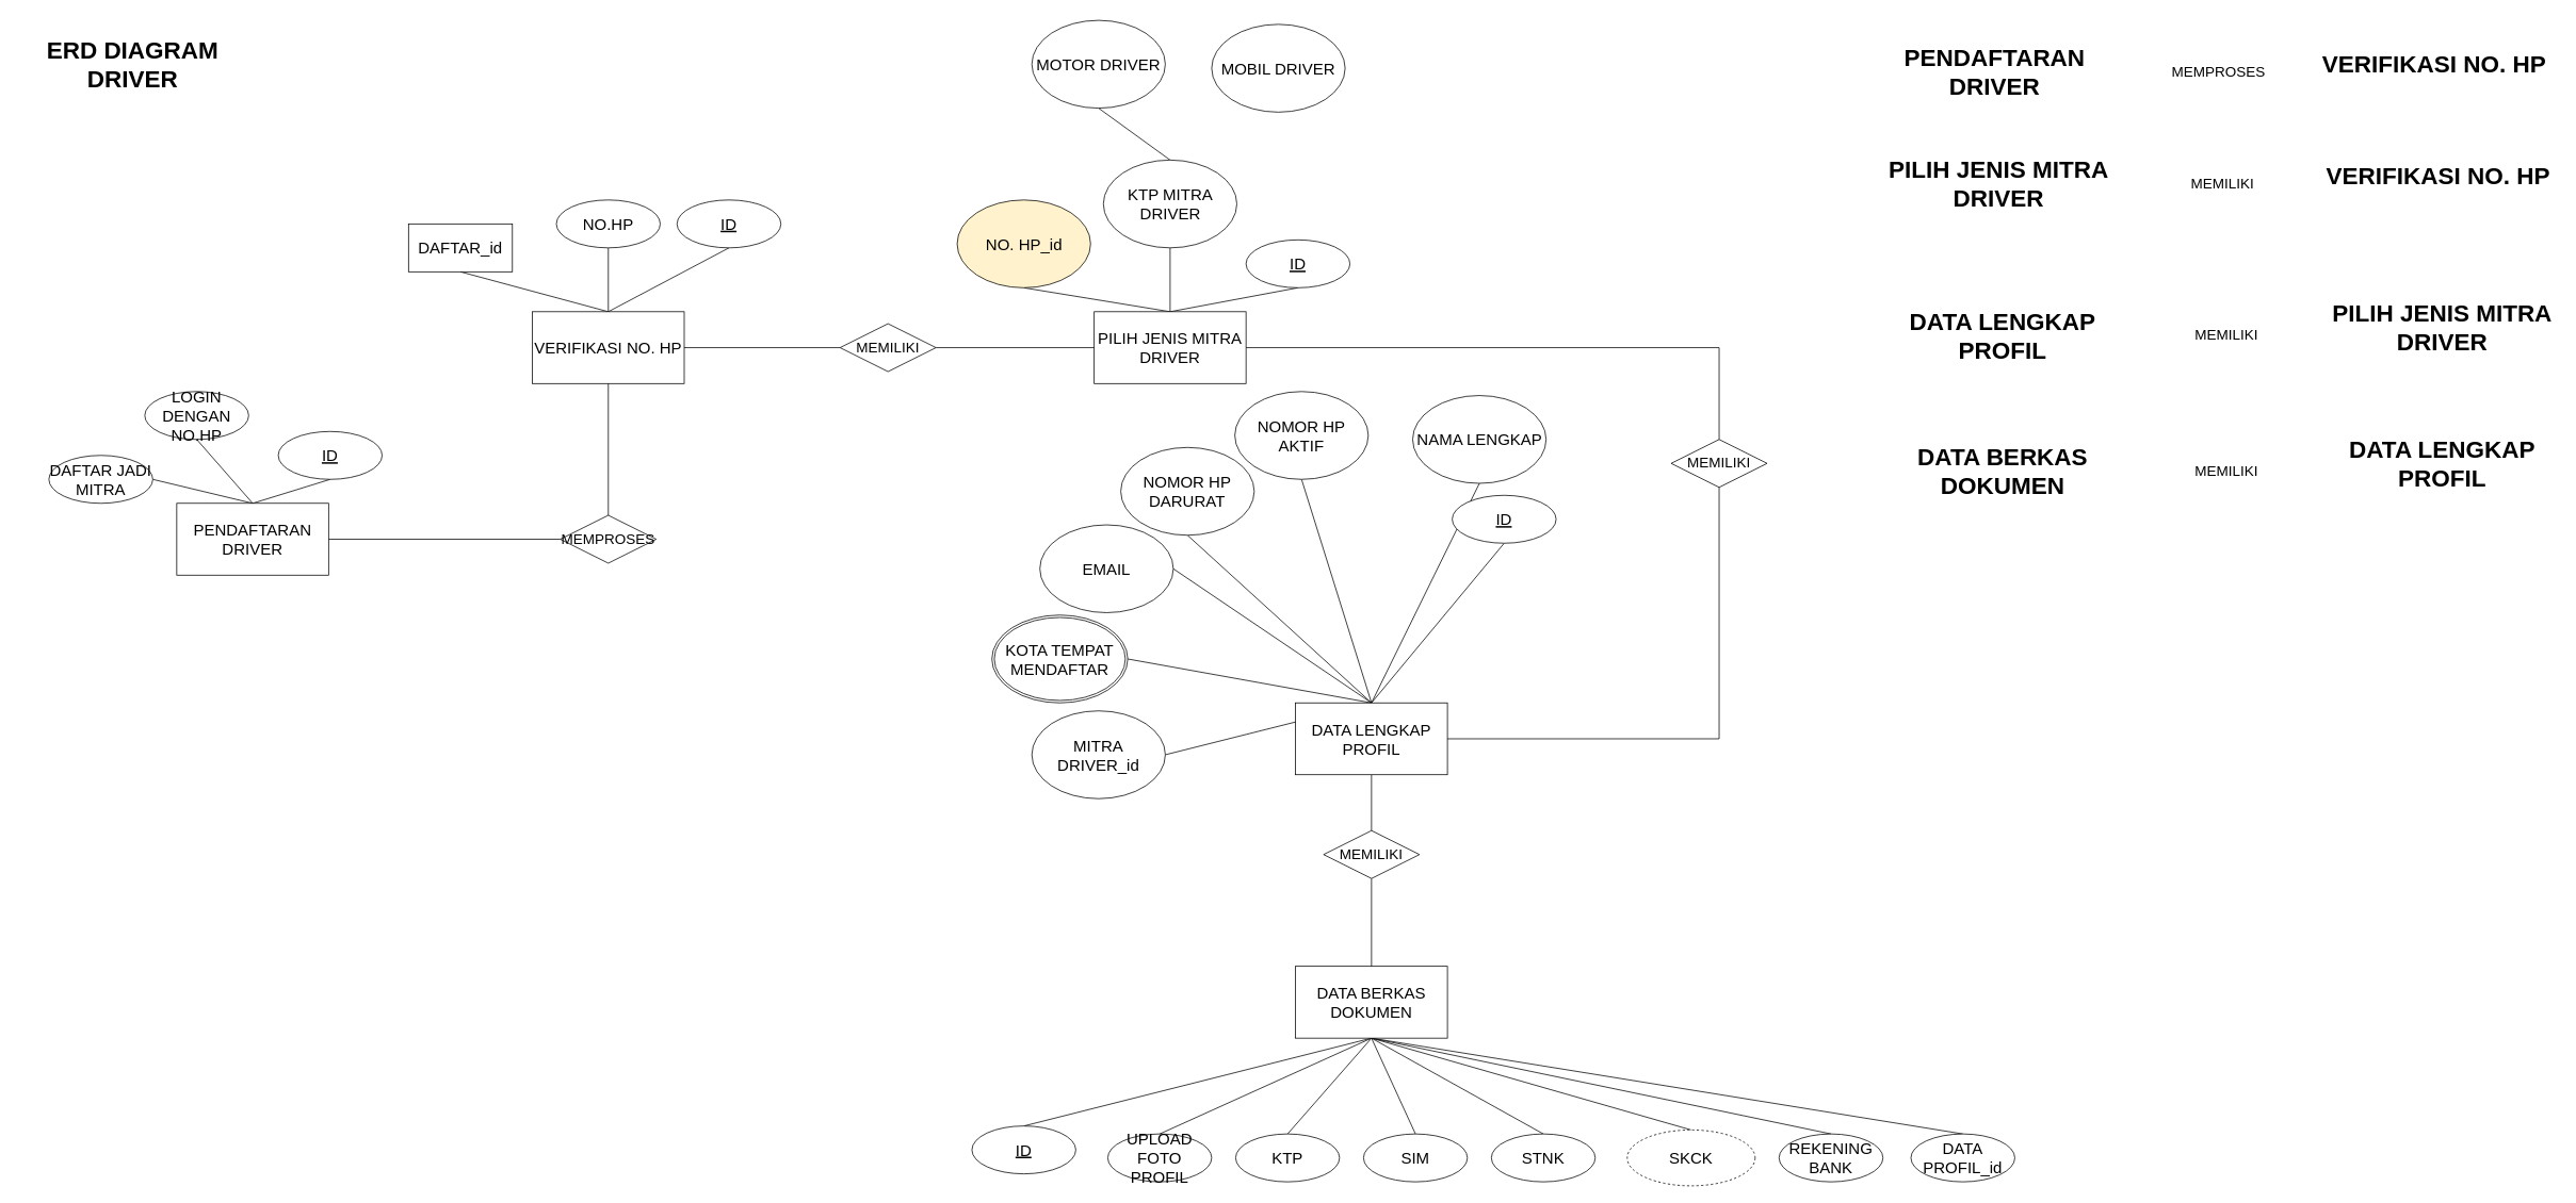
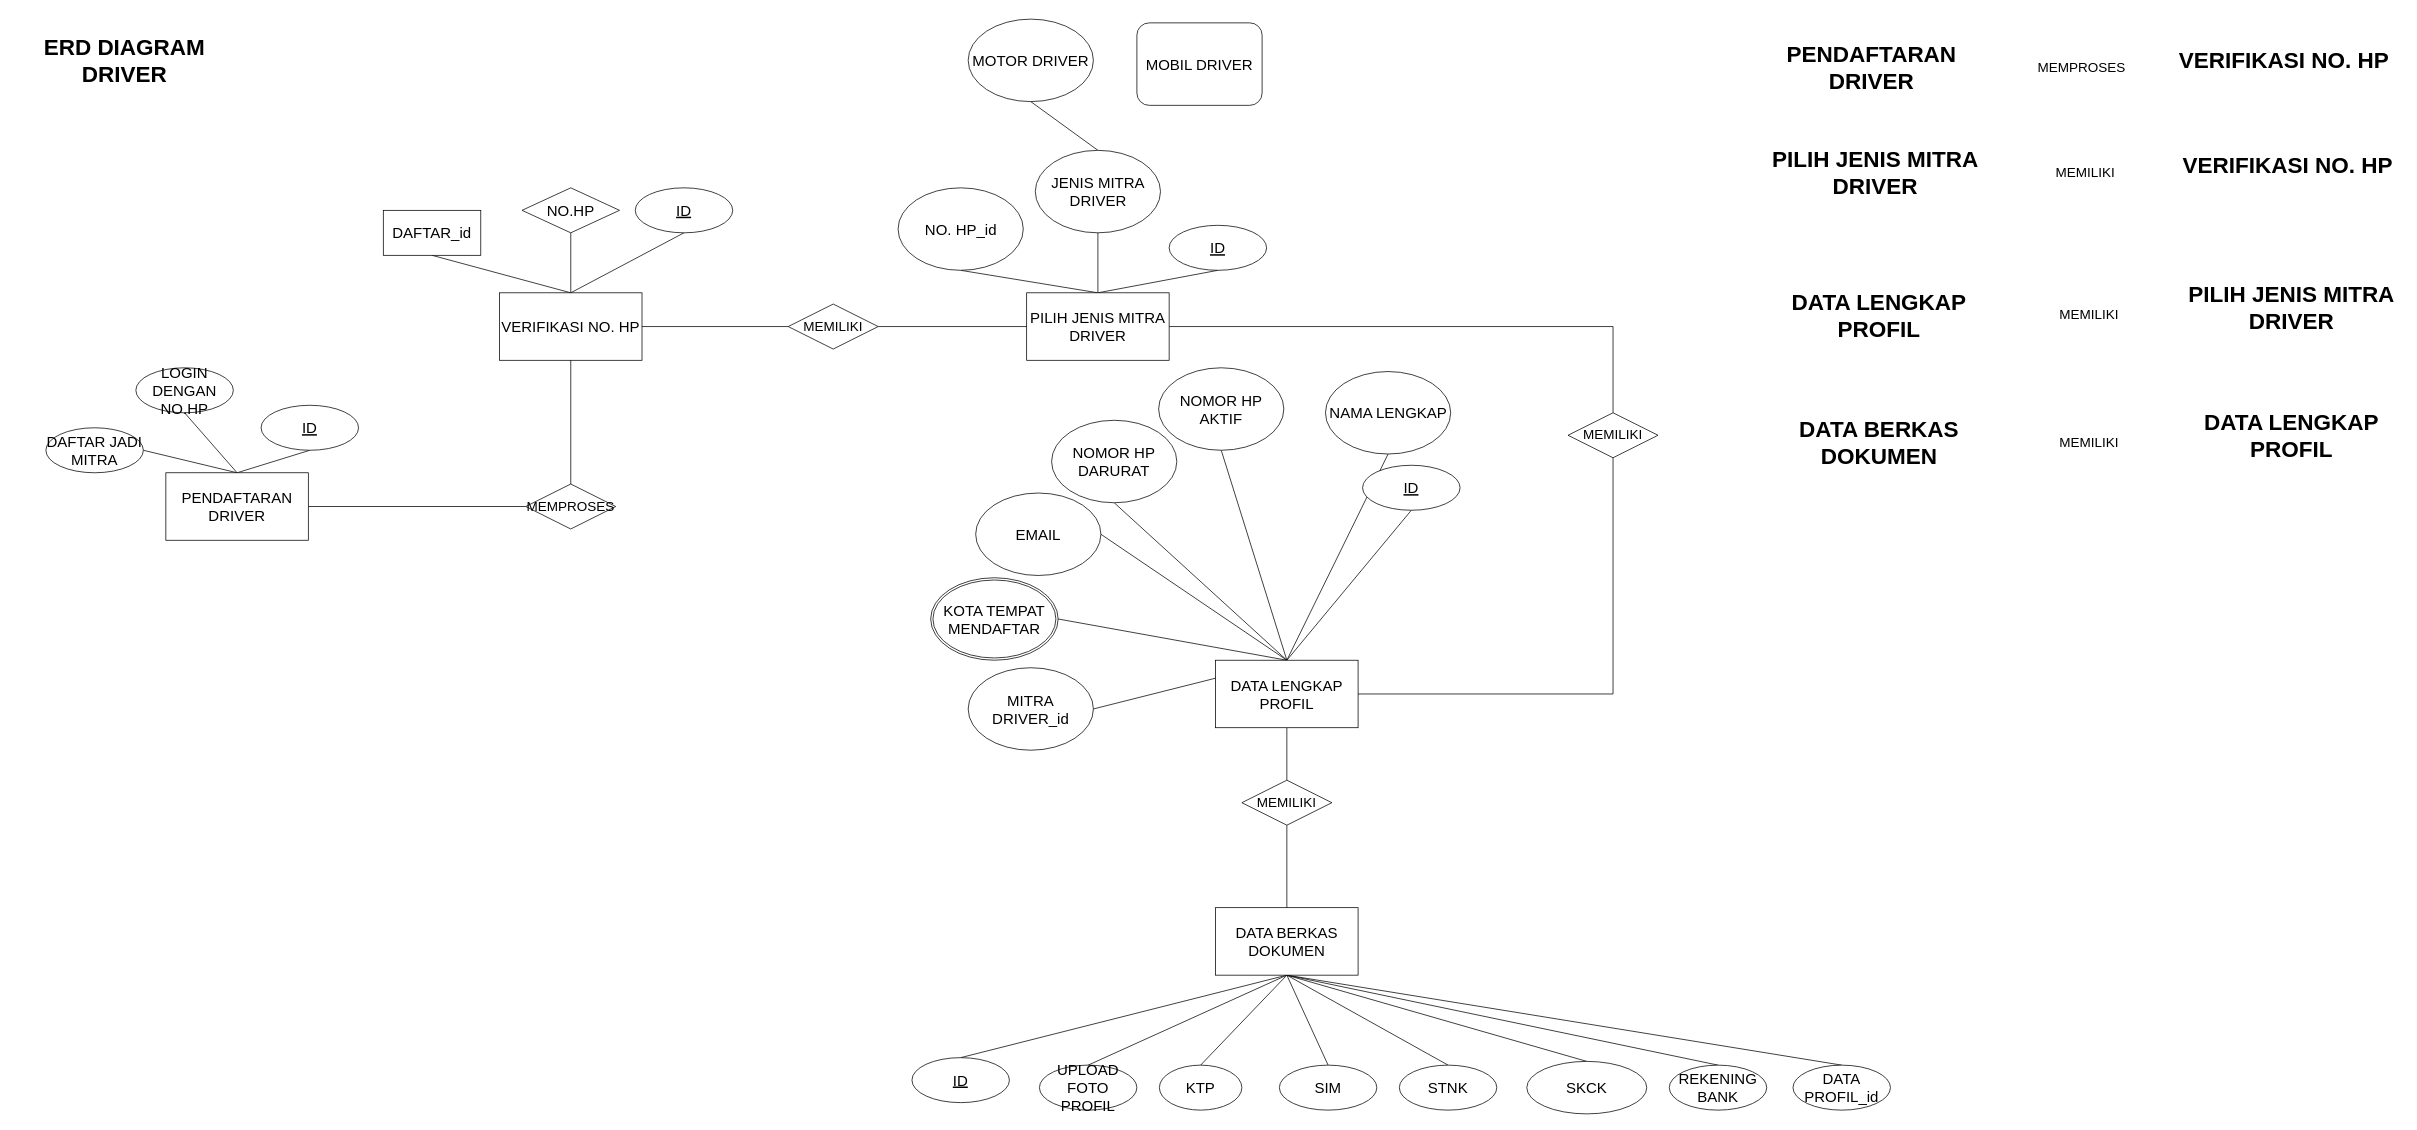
- <mxCell id="78" value="MOBIL DRIVER" style="ellipse;whiteSpace=wrap;html=1;align=center;fontSize=20;" parent="1" vertex="1"><mxGeometry x="1515" y="30" width="167" height="110" as="geometry" /></mxCell>
+ <mxCell id="78" value="MOBIL DRIVER" style="whiteSpace=wrap;html=1;align=center;fontSize=20;rounded=1;" parent="1" vertex="1"><mxGeometry x="1515" y="30" width="167" height="110" as="geometry" /></mxCell>
- <mxCell id="15" value="KTP MITRA DRIVER" style="ellipse;whiteSpace=wrap;html=1;align=center;fontSize=20;" parent="1" vertex="1"><mxGeometry x="1379.5" y="200" width="167" height="110" as="geometry" /></mxCell>
+ <mxCell id="15" value="JENIS MITRA DRIVER" style="ellipse;whiteSpace=wrap;html=1;align=center;fontSize=20;" parent="1" vertex="1"><mxGeometry x="1379.5" y="200" width="167" height="110" as="geometry" /></mxCell>
- <mxCell id="23" value="NO.HP" style="ellipse;whiteSpace=wrap;html=1;align=center;fontSize=20;" parent="1" vertex="1"><mxGeometry x="695" y="250" width="130" height="60" as="geometry" /></mxCell>
+ <mxCell id="23" value="NO.HP" style="rhombus;whiteSpace=wrap;html=1;align=center;fontSize=20;" parent="1" vertex="1"><mxGeometry x="695" y="250" width="130" height="60" as="geometry" /></mxCell>
- <mxCell id="80" value="NO. HP_id" style="ellipse;whiteSpace=wrap;html=1;align=center;fontSize=20;fillColor=#fff2cc;" parent="1" vertex="1"><mxGeometry x="1196.5" y="250" width="167" height="110" as="geometry" /></mxCell>
+ <mxCell id="80" value="NO. HP_id" style="ellipse;whiteSpace=wrap;html=1;align=center;fontSize=20;" parent="1" vertex="1"><mxGeometry x="1196.5" y="250" width="167" height="110" as="geometry" /></mxCell>
- <mxCell id="71" value="KTP" style="ellipse;whiteSpace=wrap;html=1;align=center;fontSize=20;" parent="1" vertex="1"><mxGeometry x="1545" y="1420" width="130" height="60" as="geometry" /></mxCell>
+ <mxCell id="71" value="KTP" style="ellipse;whiteSpace=wrap;html=1;align=center;fontSize=20;" parent="1" vertex="1"><mxGeometry x="1545" y="1420" width="110" height="60" as="geometry" /></mxCell>
- <mxCell id="74" value="SKCK" style="ellipse;whiteSpace=wrap;html=1;align=center;dashed=1;fontSize=20;" parent="1" vertex="1"><mxGeometry x="2035" y="1415" width="160" height="70" as="geometry" /></mxCell>
+ <mxCell id="74" value="SKCK" style="ellipse;whiteSpace=wrap;html=1;align=center;dashed=0;fontSize=20;" parent="1" vertex="1"><mxGeometry x="2035" y="1415" width="160" height="70" as="geometry" /></mxCell>
